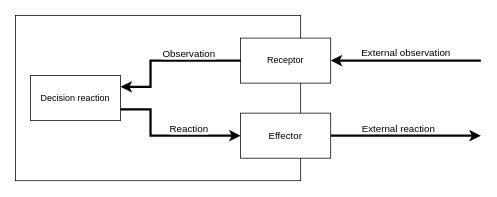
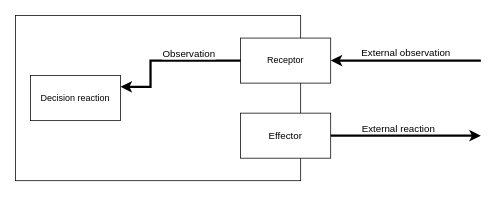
- <mxCell id="8" value="" style="endArrow=none;html=1;rounded=0;fontSize=13;strokeWidth=3;exitX=0;exitY=0.5;exitDx=0;exitDy=0;entryX=1;entryY=0.75;entryDx=0;entryDy=0;startArrow=classic;startFill=1;endFill=0;" parent="1" source="7" target="3" edge="1"><mxGeometry width="50" height="50" relative="1" as="geometry"><mxPoint x="190" y="230" as="sourcePoint" /><mxPoint x="240" y="180" as="targetPoint" /><Array as="points"><mxPoint x="200" y="180" /><mxPoint x="200" y="145" /></Array></mxGeometry></mxCell>
- <mxCell id="9" value="Reaction" style="edgeLabel;html=1;align=center;verticalAlign=middle;resizable=0;points=[];fontSize=13;" parent="8" vertex="1" connectable="0"><mxGeometry x="-0.097" y="3" relative="1" as="geometry"><mxPoint x="18" y="-13" as="offset" /></mxGeometry></mxCell>
